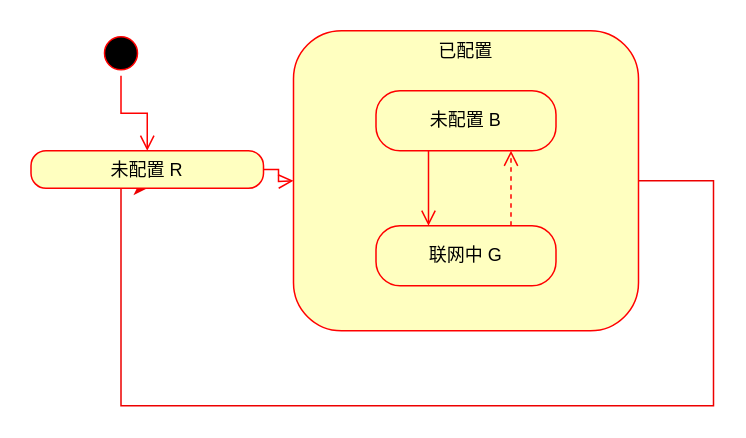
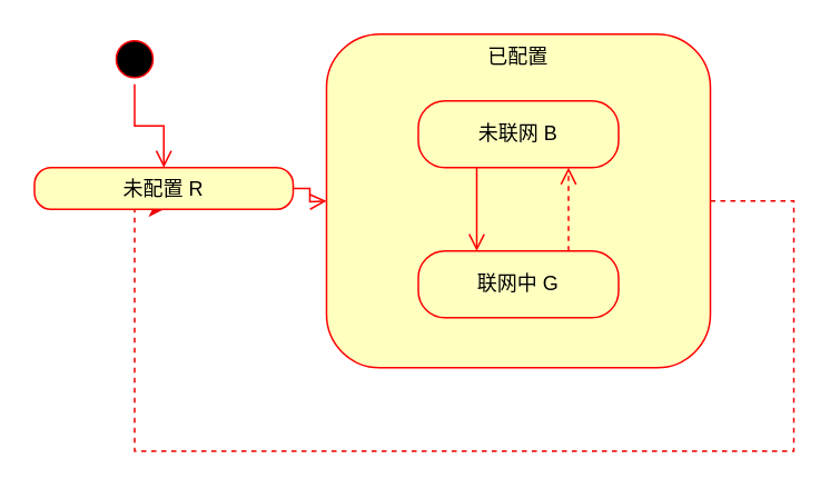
- <mxCell id="8" value="未配置 B" style="rounded=1;whiteSpace=wrap;html=1;arcSize=40;fontColor=#000000;fillColor=#ffffc0;strokeColor=#ff0000;" vertex="1" parent="1"><mxGeometry x="250" y="60" width="120" height="40" as="geometry" /></mxCell>
+ <mxCell id="8" value="未联网 B" style="rounded=1;whiteSpace=wrap;html=1;arcSize=40;fontColor=#000000;fillColor=#ffffc0;strokeColor=#ff0000;" vertex="1" parent="1"><mxGeometry x="250" y="60" width="120" height="40" as="geometry" /></mxCell>
- <mxCell id="2" style="edgeStyle=orthogonalEdgeStyle;rounded=0;orthogonalLoop=1;jettySize=auto;html=1;entryX=0.5;entryY=1;entryDx=0;entryDy=0;fillColor=#e51400;strokeColor=#ED0000;" edge="1" parent="1" source="3" target="6"><mxGeometry relative="1" as="geometry"><Array as="points"><mxPoint x="475" y="120" /><mxPoint x="475" y="270" /><mxPoint x="80" y="270" /></Array></mxGeometry></mxCell>
+ <mxCell id="2" style="edgeStyle=orthogonalEdgeStyle;rounded=0;orthogonalLoop=1;jettySize=auto;html=1;entryX=0.5;entryY=1;entryDx=0;entryDy=0;fillColor=#e51400;strokeColor=#ED0000;dashed=1;" edge="1" parent="1" source="3" target="6"><mxGeometry relative="1" as="geometry"><Array as="points"><mxPoint x="475" y="120" /><mxPoint x="475" y="270" /><mxPoint x="80" y="270" /></Array></mxGeometry></mxCell>
